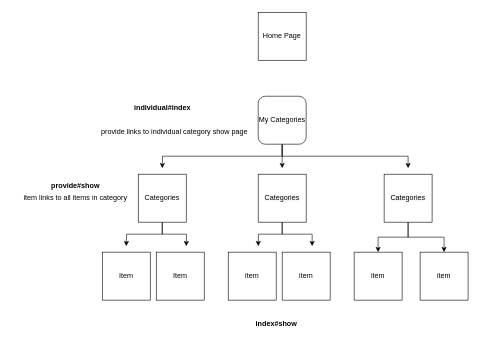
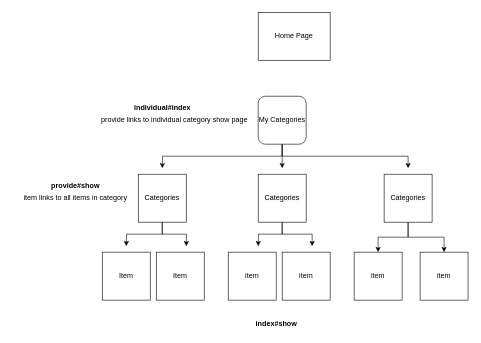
- <mxCell id="2" value="Home Page" style="whiteSpace=wrap;html=1;aspect=fixed;" vertex="1" parent="1"><mxGeometry x="430" y="20" width="80" height="80" as="geometry" /></mxCell>
+ <mxCell id="2" value="Home Page" style="whiteSpace=wrap;html=1;aspect=fixed;" vertex="1" parent="1"><mxGeometry x="430" y="20" width="120" height="80" as="geometry" /></mxCell>
- <mxCell id="22" value="provide links to individual category show page" style="text;html=1;align=center;verticalAlign=middle;resizable=0;points=[];autosize=1;strokeColor=none;fillColor=none;" vertex="1" parent="1"><mxGeometry x="160" y="210" width="260" height="20" as="geometry" /></mxCell>
+ <mxCell id="22" value="provide links to individual category show page" style="text;html=1;align=center;verticalAlign=middle;resizable=0;points=[];autosize=1;strokeColor=none;fillColor=none;" vertex="1" parent="1"><mxGeometry x="160" y="190" width="260" height="20" as="geometry" /></mxCell>
